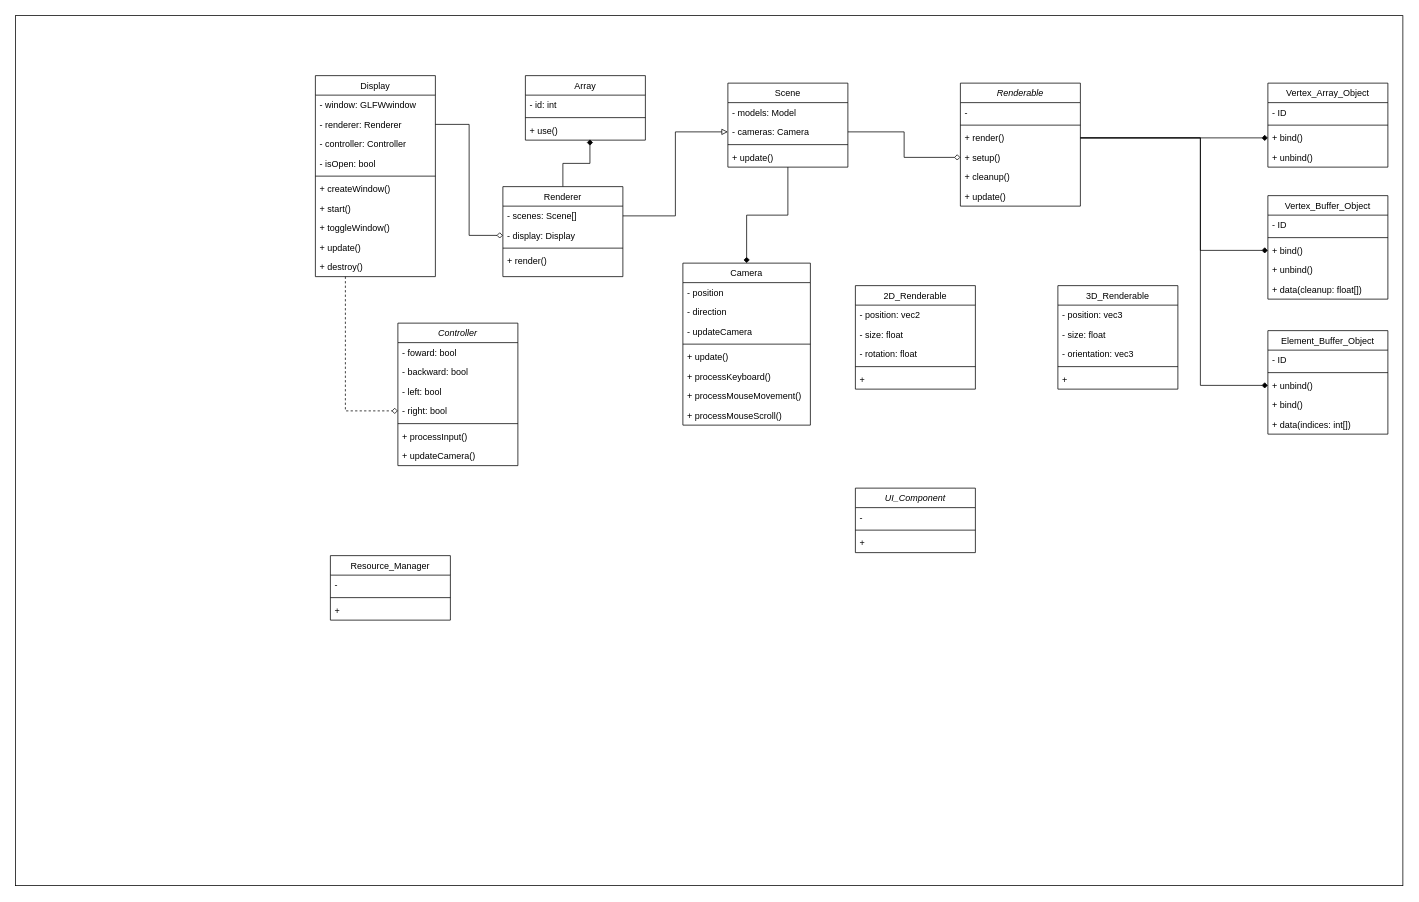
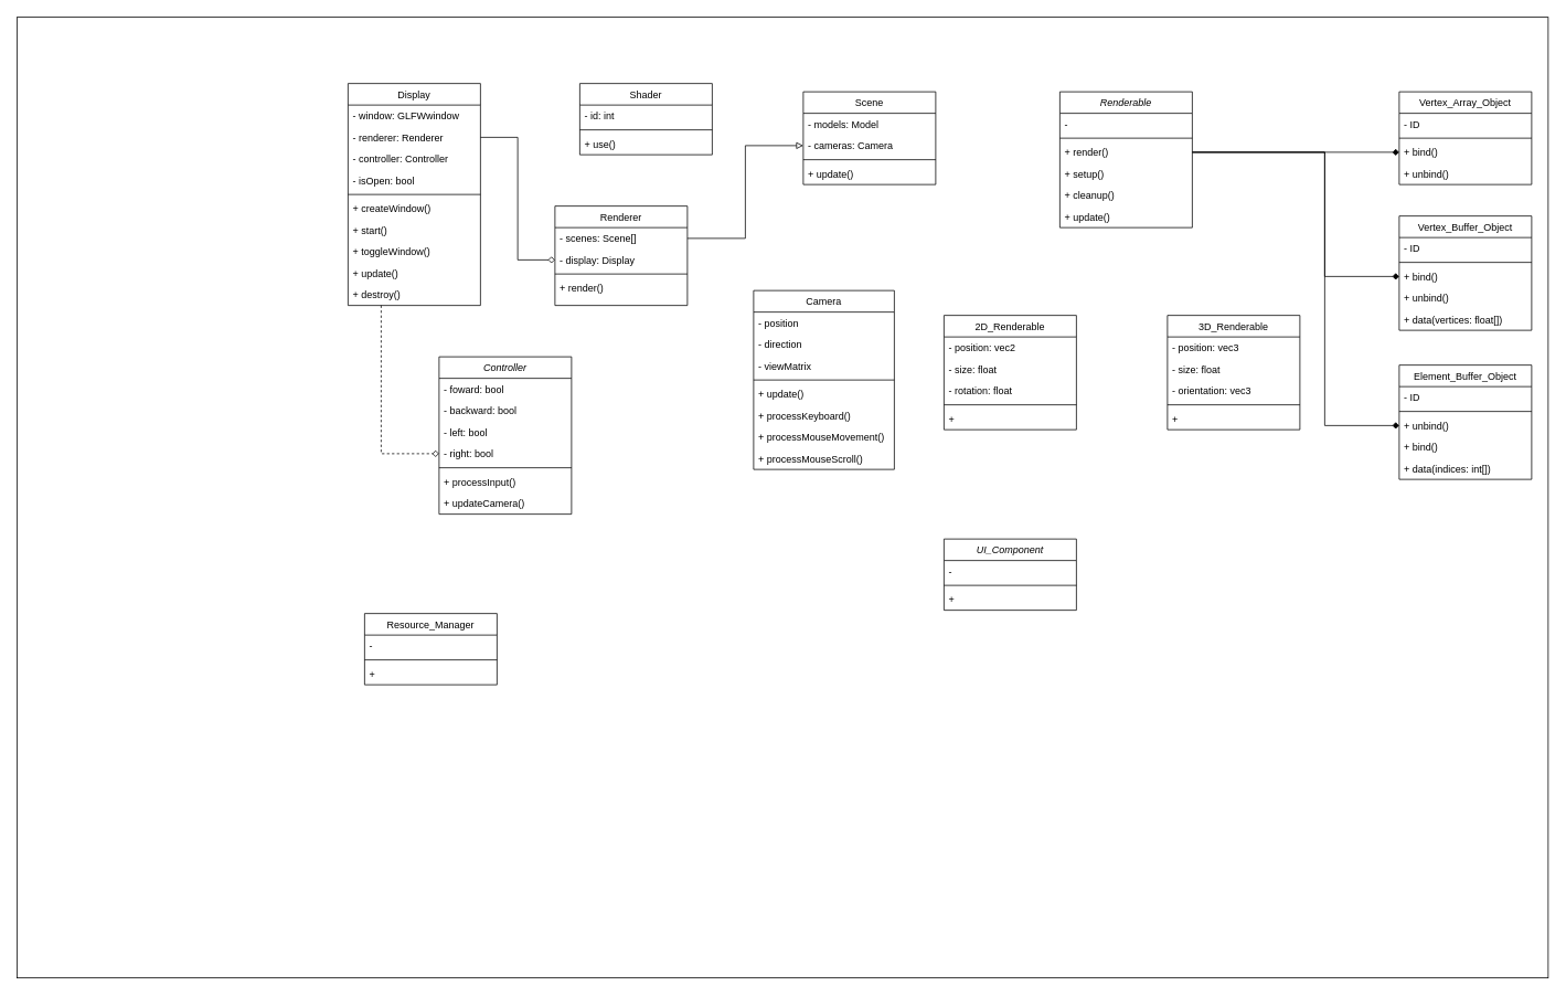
- <mxCell id="22" value="Array" style="swimlane;fontStyle=0;align=center;verticalAlign=top;childLayout=stackLayout;horizontal=1;startSize=26;horizontalStack=0;resizeParent=1;resizeLast=0;collapsible=1;marginBottom=0;rounded=0;shadow=0;strokeWidth=1;" parent="1" vertex="1"><mxGeometry x="700" y="100" width="160" height="86" as="geometry"><mxRectangle x="340" y="380" width="170" height="26" as="alternateBounds" /></mxGeometry></mxCell>
+ <mxCell id="22" value="Shader" style="swimlane;fontStyle=0;align=center;verticalAlign=top;childLayout=stackLayout;horizontal=1;startSize=26;horizontalStack=0;resizeParent=1;resizeLast=0;collapsible=1;marginBottom=0;rounded=0;shadow=0;strokeWidth=1;" parent="1" vertex="1"><mxGeometry x="700" y="100" width="160" height="86" as="geometry"><mxRectangle x="340" y="380" width="170" height="26" as="alternateBounds" /></mxGeometry></mxCell>
- <mxCell id="94" style="edgeStyle=orthogonalEdgeStyle;rounded=0;html=1;exitX=1;exitY=0.5;exitDx=0;exitDy=0;entryX=0;entryY=0.5;entryDx=0;entryDy=0;endArrow=diamond;endFill=0;" parent="1" source="55" target="7" edge="1"><mxGeometry relative="1" as="geometry" /></mxCell>
- <mxCell id="58" style="edgeStyle=orthogonalEdgeStyle;rounded=0;html=1;entryX=0.538;entryY=0.962;entryDx=0;entryDy=0;entryPerimeter=0;endArrow=diamond;endFill=1;" parent="1" source="59" target="25" edge="1"><mxGeometry relative="1" as="geometry" /></mxCell>
- <mxCell id="52" style="edgeStyle=orthogonalEdgeStyle;rounded=0;html=1;entryX=0.5;entryY=0;entryDx=0;entryDy=0;endArrow=diamond;endFill=1;" parent="1" source="53" target="43" edge="1"><mxGeometry relative="1" as="geometry" /></mxCell>
- <mxCell id="36" value="+ data(cleanup: float[])" style="text;align=left;verticalAlign=top;spacingLeft=4;spacingRight=4;overflow=hidden;rotatable=0;points=[[0,0.5],[1,0.5]];portConstraint=eastwest;fontStyle=0" parent="31" vertex="1"><mxGeometry y="112" width="160" height="26" as="geometry" /></mxCell>
+ <mxCell id="36" value="+ data(vertices: float[])" style="text;align=left;verticalAlign=top;spacingLeft=4;spacingRight=4;overflow=hidden;rotatable=0;points=[[0,0.5],[1,0.5]];portConstraint=eastwest;fontStyle=0" parent="31" vertex="1"><mxGeometry y="112" width="160" height="26" as="geometry" /></mxCell>
- <mxCell id="46" value="- updateCamera" style="text;align=left;verticalAlign=top;spacingLeft=4;spacingRight=4;overflow=hidden;rotatable=0;points=[[0,0.5],[1,0.5]];portConstraint=eastwest;" parent="43" vertex="1"><mxGeometry y="78" width="170" height="26" as="geometry" /></mxCell>
+ <mxCell id="46" value="- viewMatrix" style="text;align=left;verticalAlign=top;spacingLeft=4;spacingRight=4;overflow=hidden;rotatable=0;points=[[0,0.5],[1,0.5]];portConstraint=eastwest;" parent="43" vertex="1"><mxGeometry y="78" width="170" height="26" as="geometry" /></mxCell>
